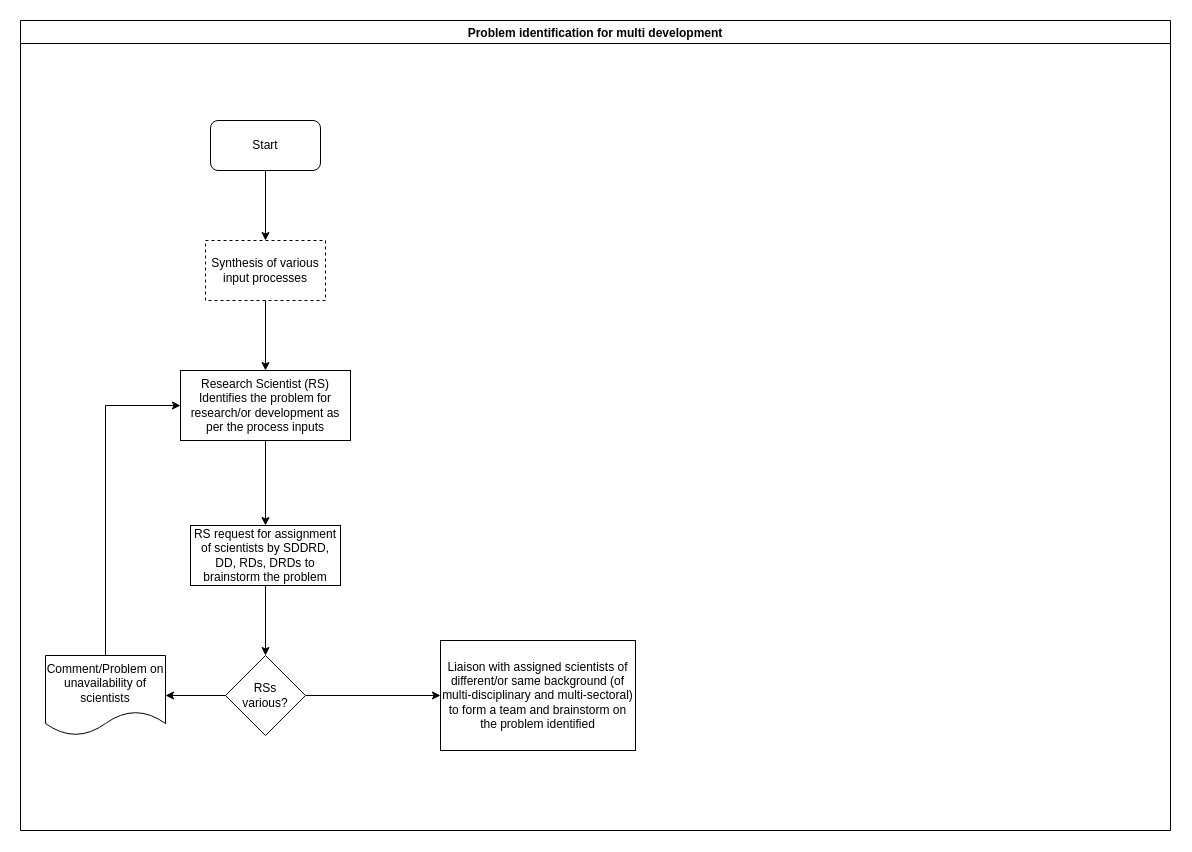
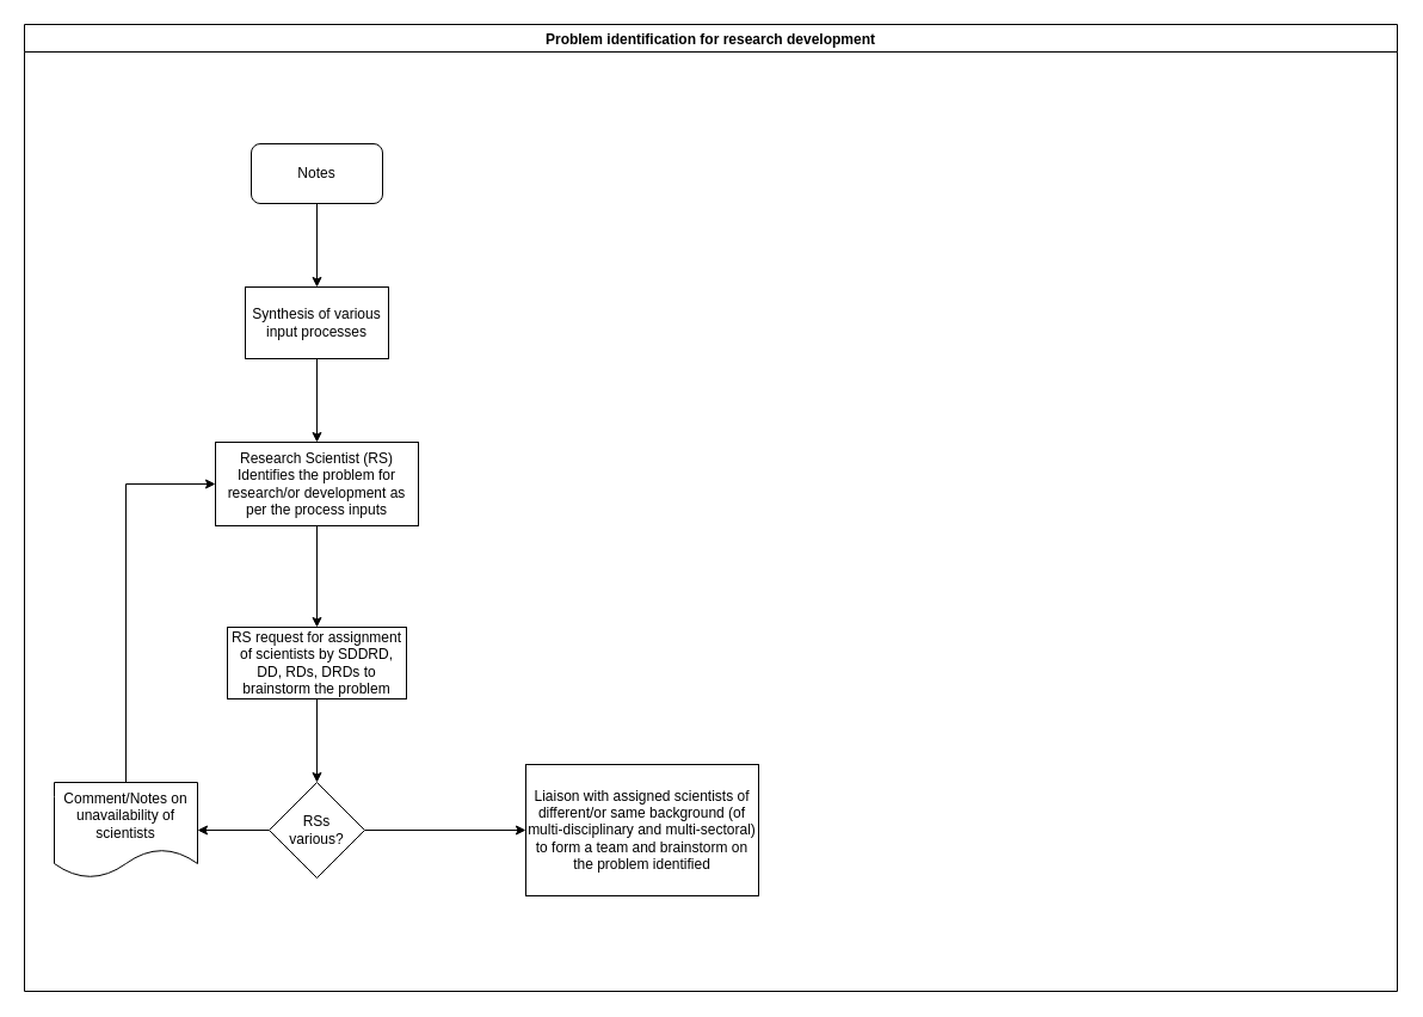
- <mxCell id="2" value="Problem identification for multi development" style="swimlane;" vertex="1" parent="1"><mxGeometry x="20" y="20" width="1150" height="810" as="geometry" /></mxCell>
+ <mxCell id="2" value="Problem identification for research development" style="swimlane;" vertex="1" parent="1"><mxGeometry x="20" y="20" width="1150" height="810" as="geometry" /></mxCell>
- <mxCell id="3" value="Start" style="rounded=1;whiteSpace=wrap;html=1;" vertex="1" parent="2"><mxGeometry x="190" y="100" width="110" height="50" as="geometry" /></mxCell>
+ <mxCell id="3" value="Notes" style="rounded=1;whiteSpace=wrap;html=1;" vertex="1" parent="2"><mxGeometry x="190" y="100" width="110" height="50" as="geometry" /></mxCell>
- <mxCell id="4" value="Synthesis of various input processes" style="rounded=0;whiteSpace=wrap;html=1;dashed=1;" vertex="1" parent="2"><mxGeometry x="185" y="220" width="120" height="60" as="geometry" /></mxCell>
+ <mxCell id="4" value="Synthesis of various input processes" style="rounded=0;whiteSpace=wrap;html=1;" vertex="1" parent="2"><mxGeometry x="185" y="220" width="120" height="60" as="geometry" /></mxCell>
- <mxCell id="16" value="Comment/Problem on unavailability of scientists" style="shape=document;whiteSpace=wrap;html=1;boundedLbl=1;rounded=0;" vertex="1" parent="1"><mxGeometry x="45" y="655" width="120" height="80" as="geometry" /></mxCell>
+ <mxCell id="16" value="Comment/Notes on unavailability of scientists" style="shape=document;whiteSpace=wrap;html=1;boundedLbl=1;rounded=0;" vertex="1" parent="1"><mxGeometry x="45" y="655" width="120" height="80" as="geometry" /></mxCell>
